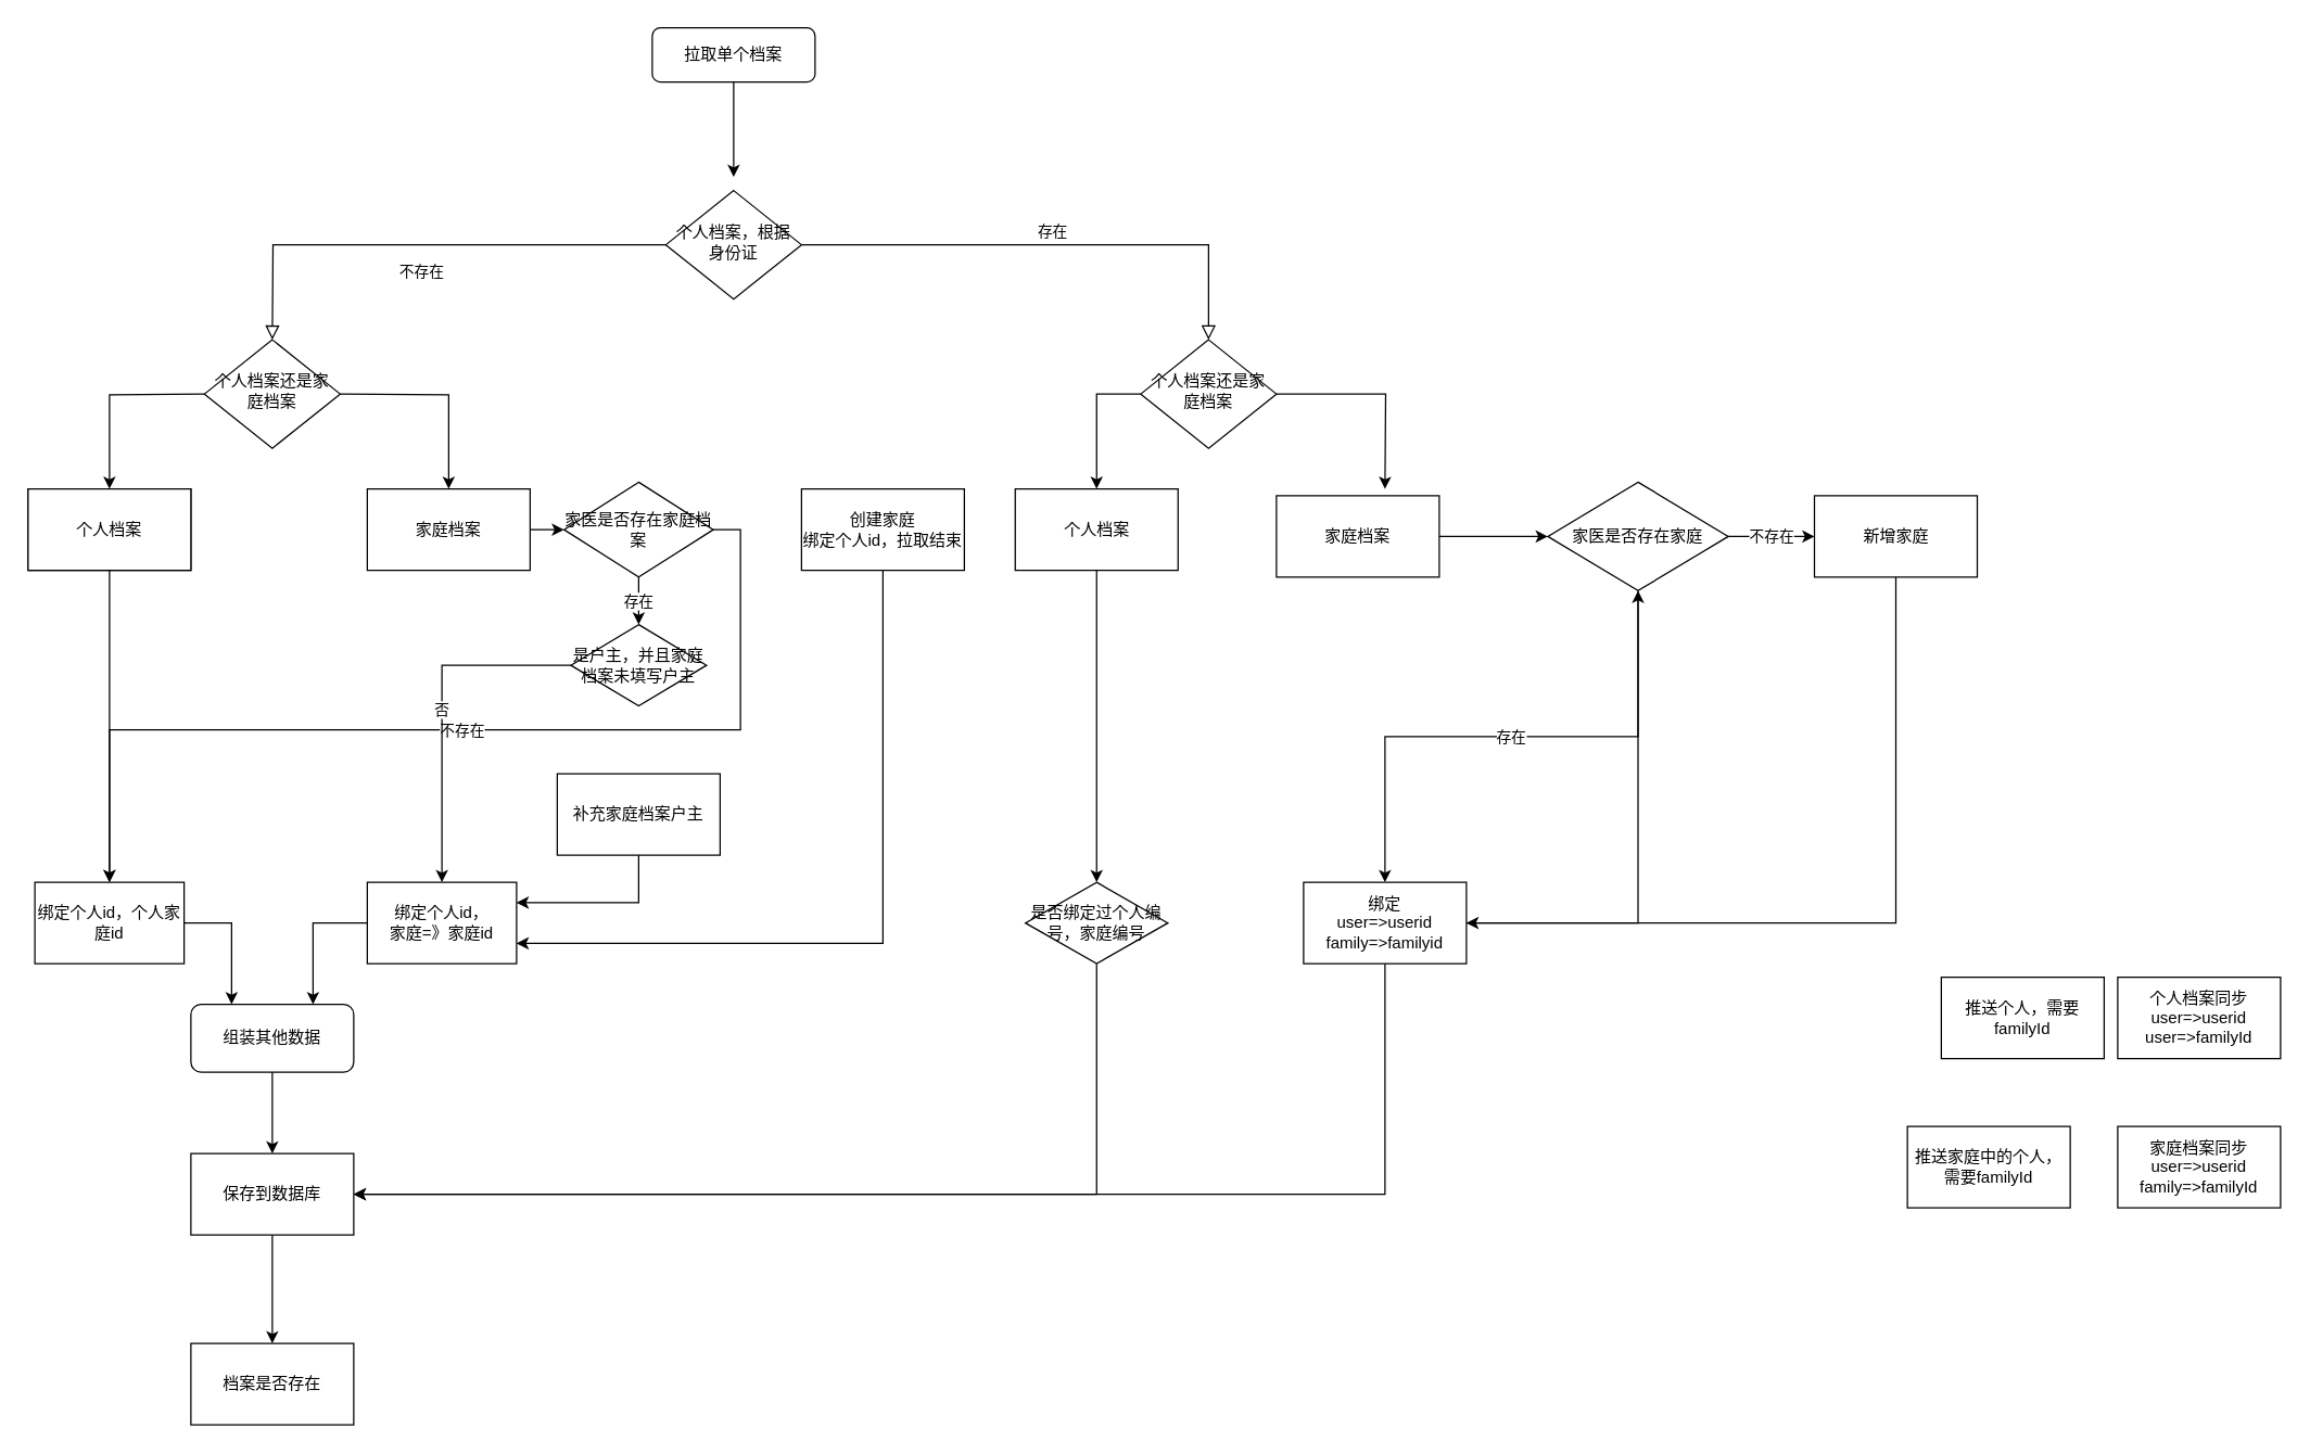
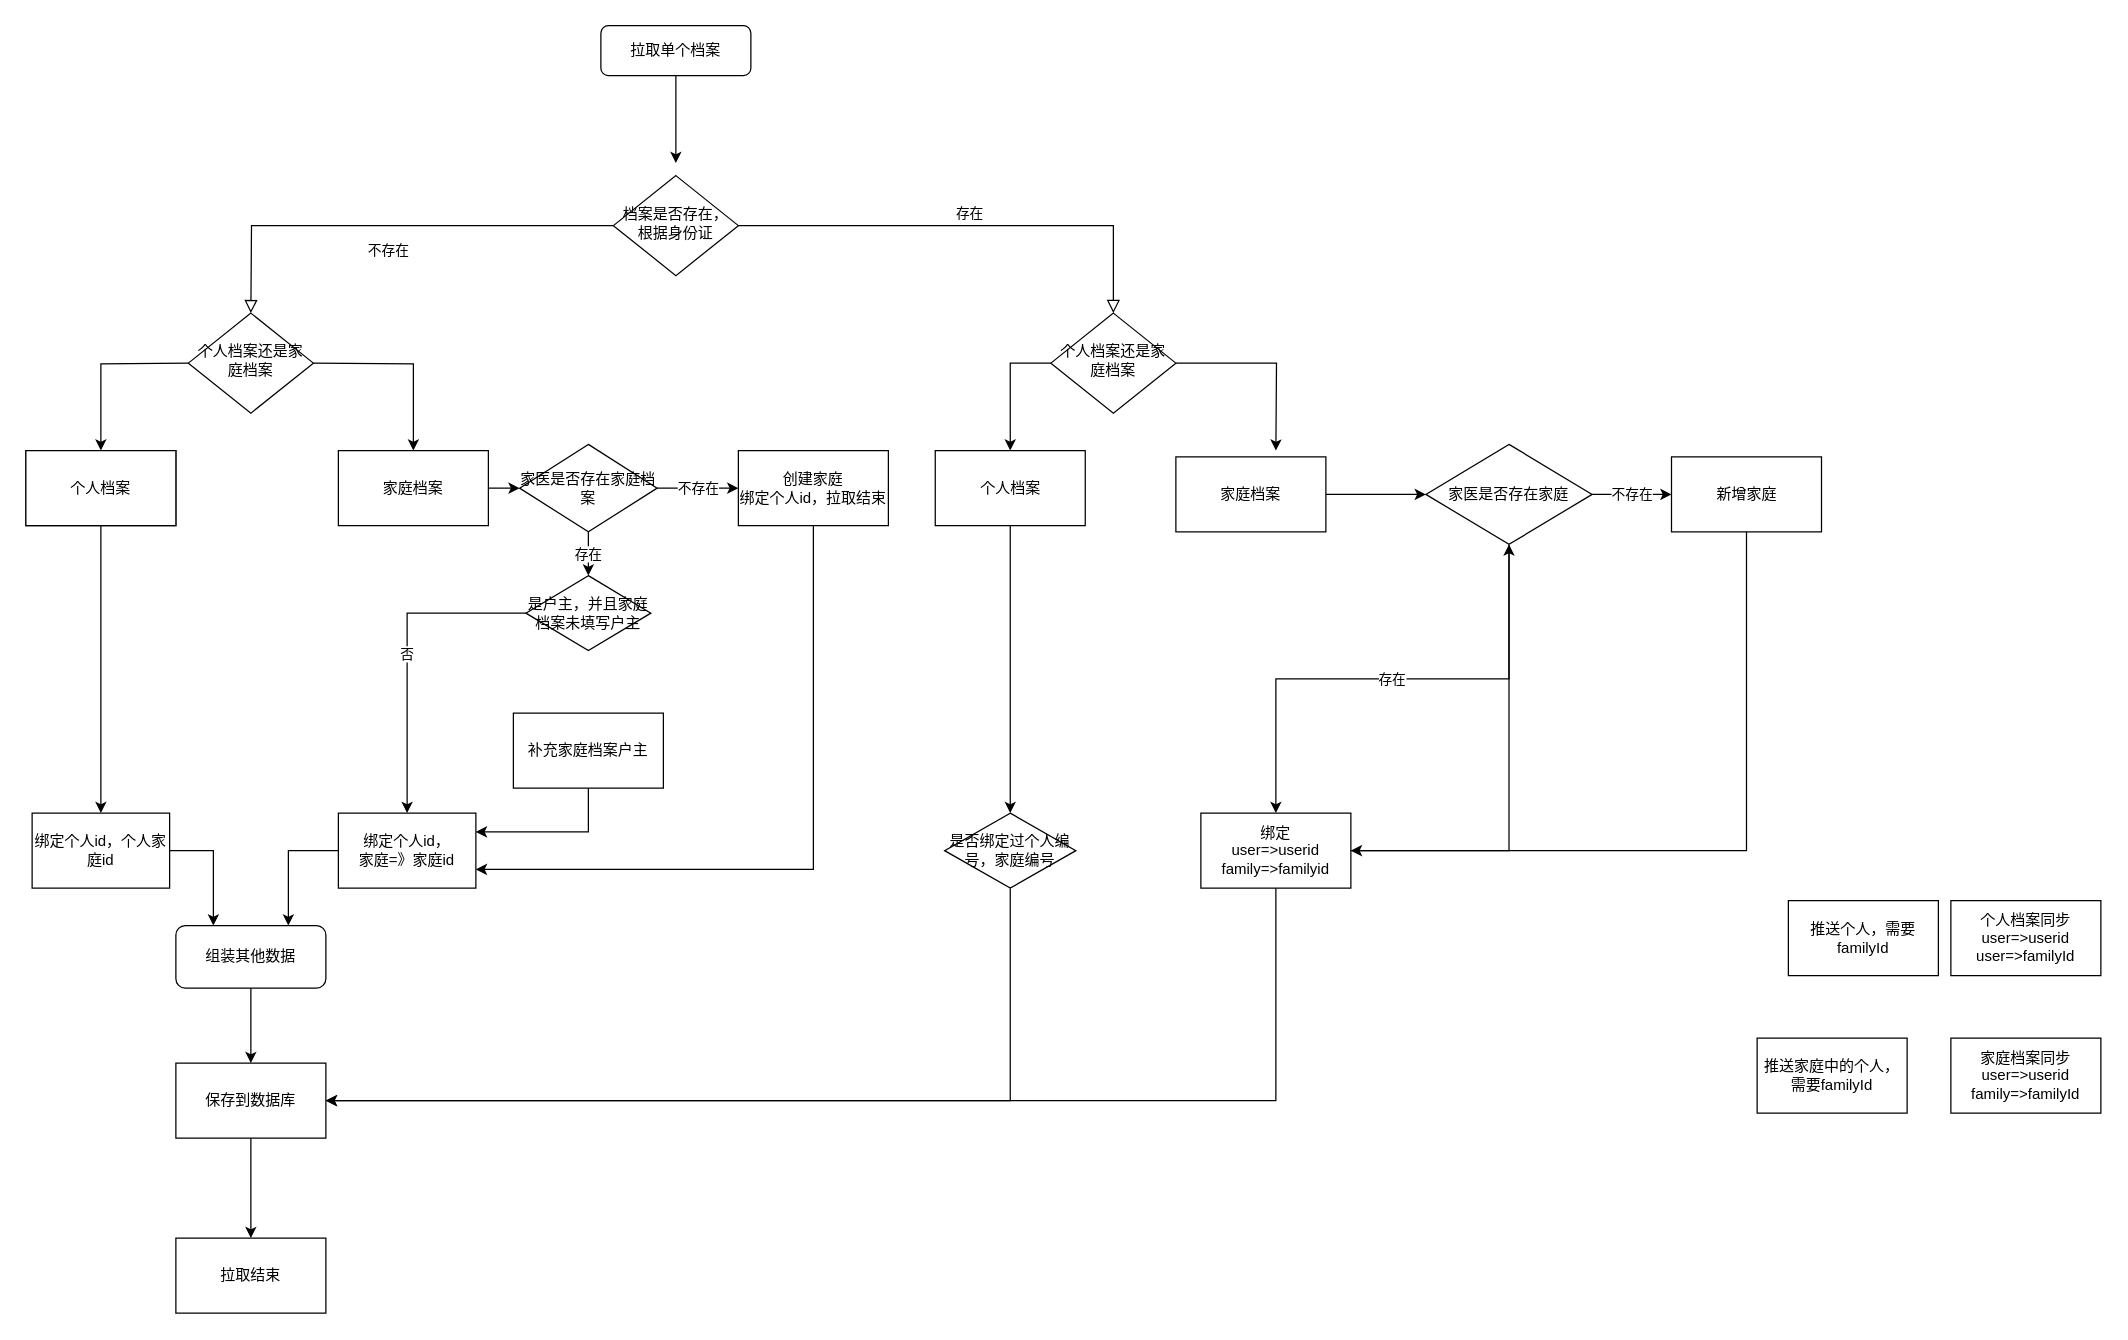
- <mxCell id="6" value="个人档案，根据身份证" style="rhombus;whiteSpace=wrap;html=1;shadow=0;fontFamily=Helvetica;fontSize=12;align=center;strokeWidth=1;spacing=6;spacingTop=-4;" parent="1" vertex="1"><mxGeometry x="490" y="140" width="100" height="80" as="geometry" /></mxCell>
+ <mxCell id="6" value="档案是否存在，根据身份证" style="rhombus;whiteSpace=wrap;html=1;shadow=0;fontFamily=Helvetica;fontSize=12;align=center;strokeWidth=1;spacing=6;spacingTop=-4;" parent="1" vertex="1"><mxGeometry x="490" y="140" width="100" height="80" as="geometry" /></mxCell>
- <mxCell id="26" value="不存在" style="edgeStyle=orthogonalEdgeStyle;rounded=0;orthogonalLoop=1;jettySize=auto;html=1;exitX=1;exitY=0.5;exitDx=0;exitDy=0;" edge="1" parent="1" source="28" target="13"><mxGeometry relative="1" as="geometry" /></mxCell>
+ <mxCell id="26" value="不存在" style="edgeStyle=orthogonalEdgeStyle;rounded=0;orthogonalLoop=1;jettySize=auto;html=1;exitX=1;exitY=0.5;exitDx=0;exitDy=0;entryX=0;entryY=0.5;entryDx=0;entryDy=0;" edge="1" parent="1" source="28" target="11"><mxGeometry relative="1" as="geometry" /></mxCell>
- <mxCell id="15" value="档案是否存在" style="rounded=0;whiteSpace=wrap;html=1;" parent="1" vertex="1"><mxGeometry x="140" y="990" width="120" height="60" as="geometry" /></mxCell>
+ <mxCell id="15" value="拉取结束" style="rounded=0;whiteSpace=wrap;html=1;" parent="1" vertex="1"><mxGeometry x="140" y="990" width="120" height="60" as="geometry" /></mxCell>
